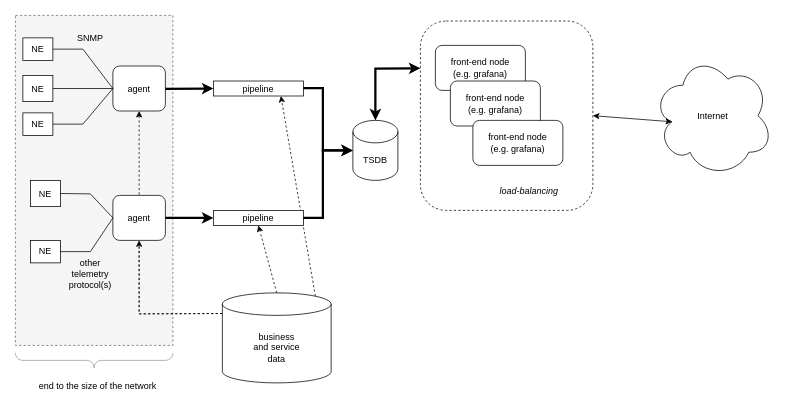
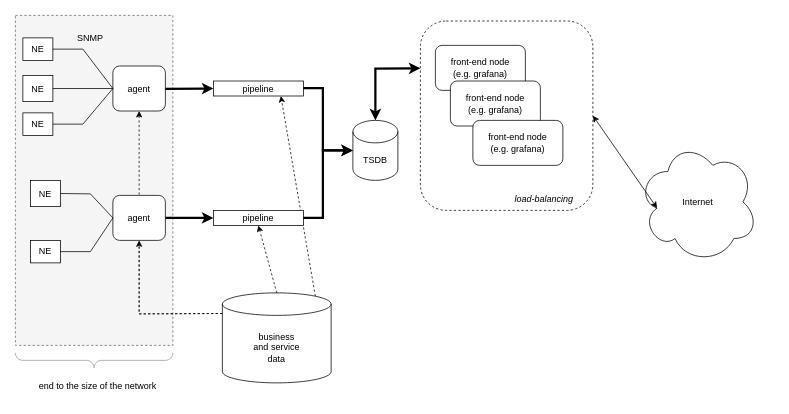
- <mxCell id="32" value="Internet" style="ellipse;shape=cloud;whiteSpace=wrap;html=1;" vertex="1" parent="1"><mxGeometry x="870" y="72.5" width="160" height="162.5" as="geometry" /></mxCell>
+ <mxCell id="32" value="Internet" style="ellipse;shape=cloud;whiteSpace=wrap;html=1;" vertex="1" parent="1"><mxGeometry x="850" y="187.5" width="160" height="162.5" as="geometry" /></mxCell>
- <mxCell id="30" value="&lt;i&gt;load-balancing&lt;/i&gt;" style="text;html=1;strokeColor=none;fillColor=none;align=center;verticalAlign=middle;whiteSpace=wrap;rounded=0;" vertex="1" parent="1"><mxGeometry x="660" y="240" width="90" height="30" as="geometry" /></mxCell>
+ <mxCell id="30" value="&lt;i&gt;load-balancing&lt;/i&gt;" style="text;html=1;strokeColor=none;fillColor=none;align=center;verticalAlign=middle;whiteSpace=wrap;rounded=0;" vertex="1" parent="1"><mxGeometry x="680" y="250" width="90" height="30" as="geometry" /></mxCell>
- <mxCell id="21" value="other telemetry&lt;br&gt;protocol(s)" style="text;html=1;strokeColor=none;fillColor=none;align=center;verticalAlign=middle;whiteSpace=wrap;rounded=0;" vertex="1" parent="1"><mxGeometry x="90" y="350" width="60" height="30" as="geometry" /></mxCell>
